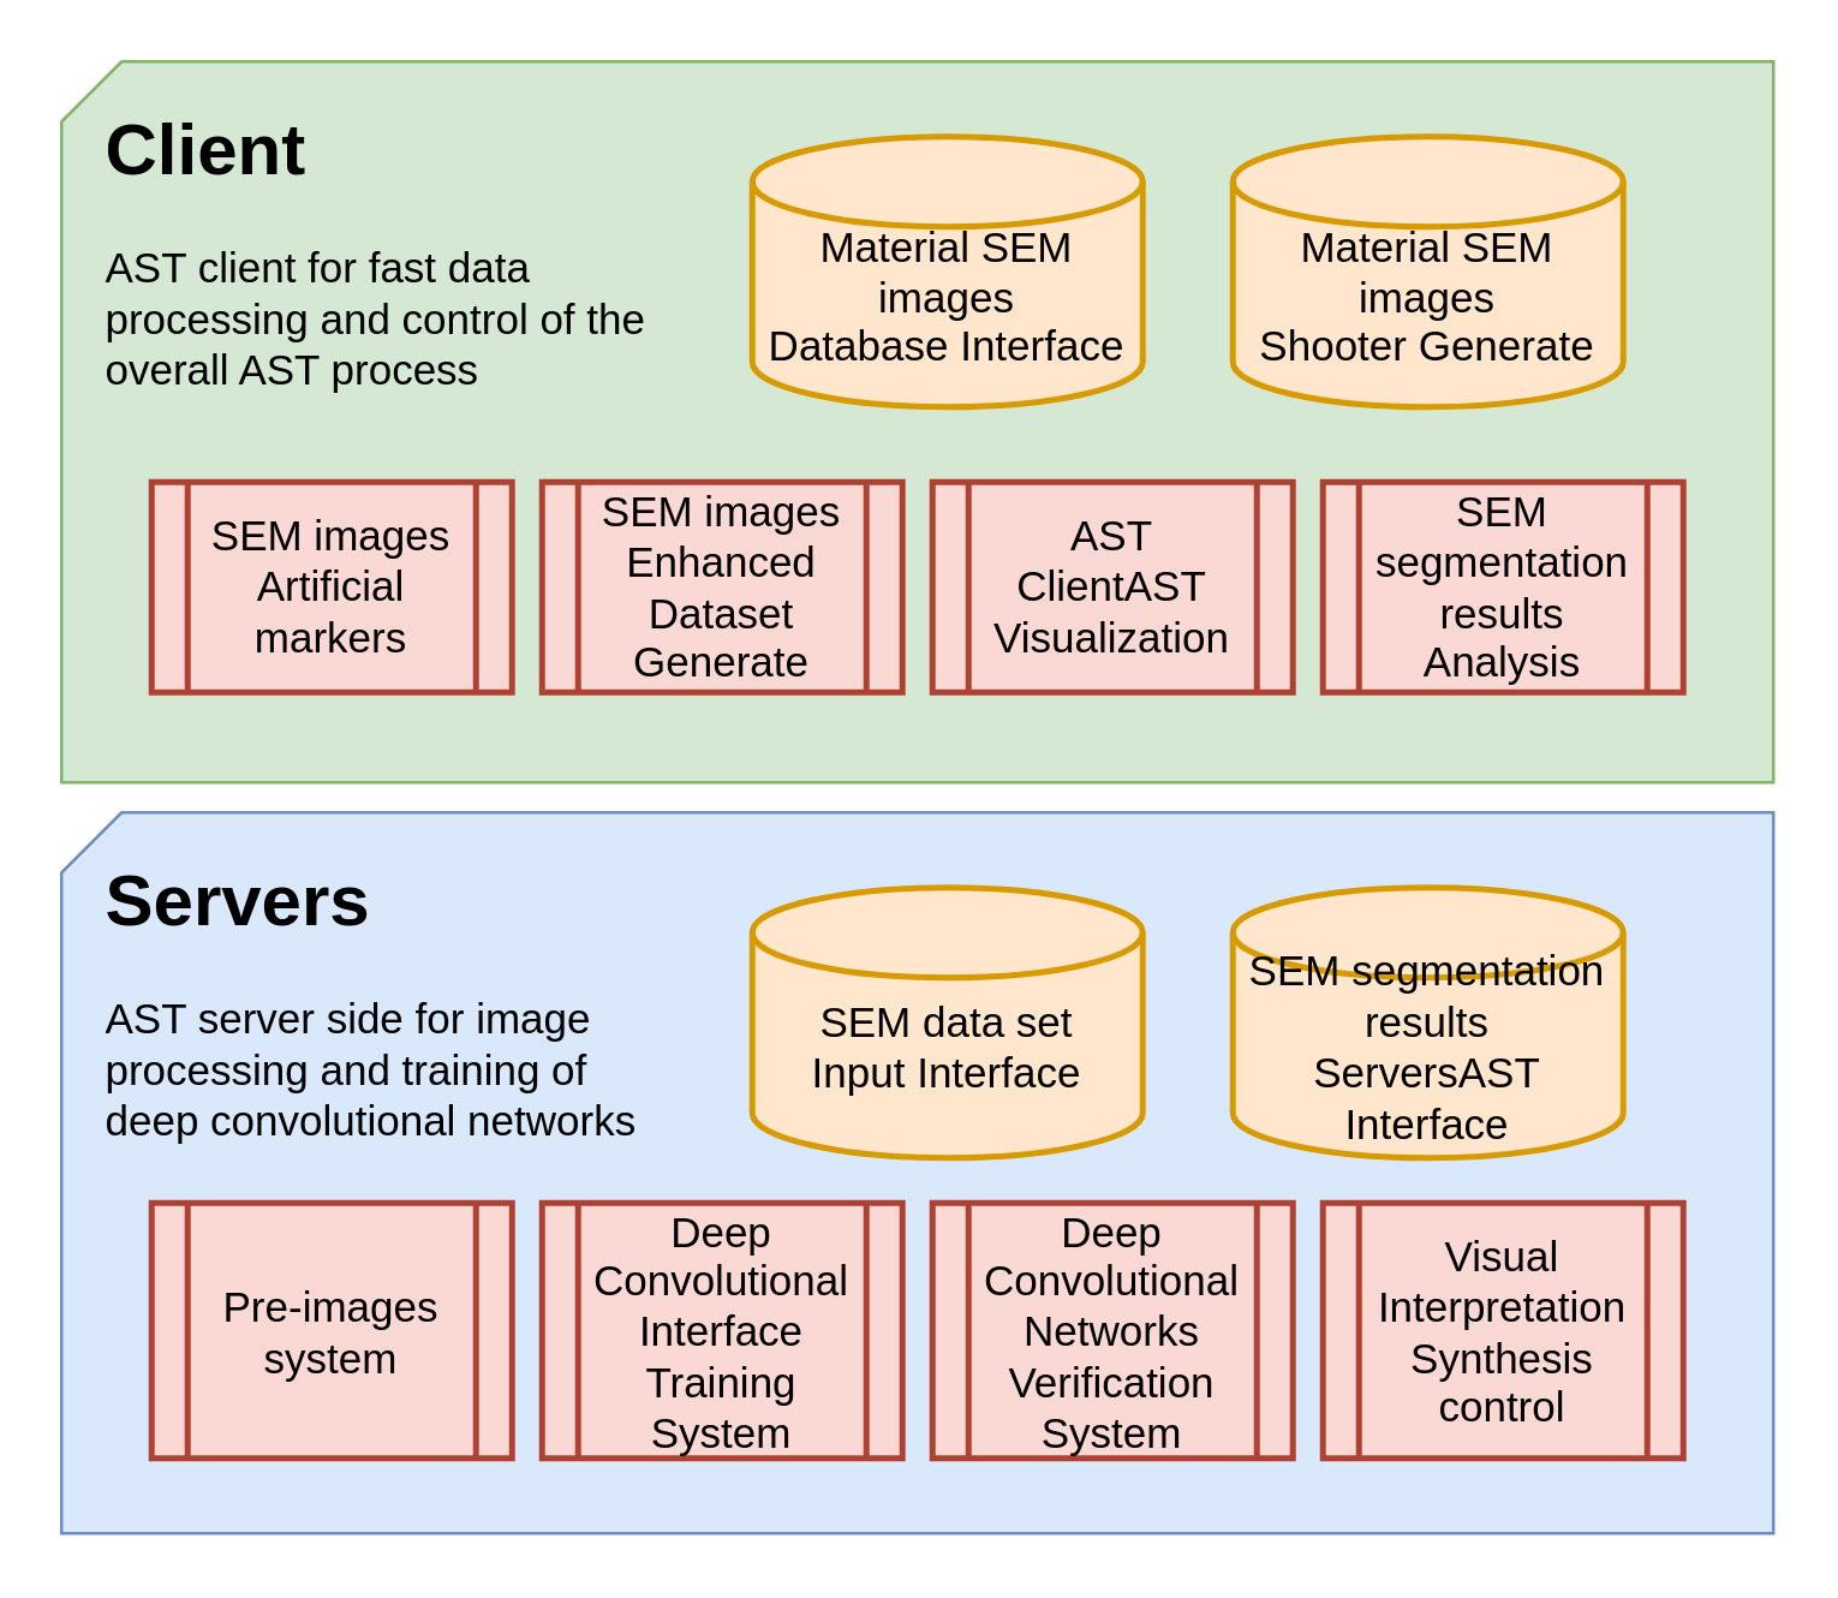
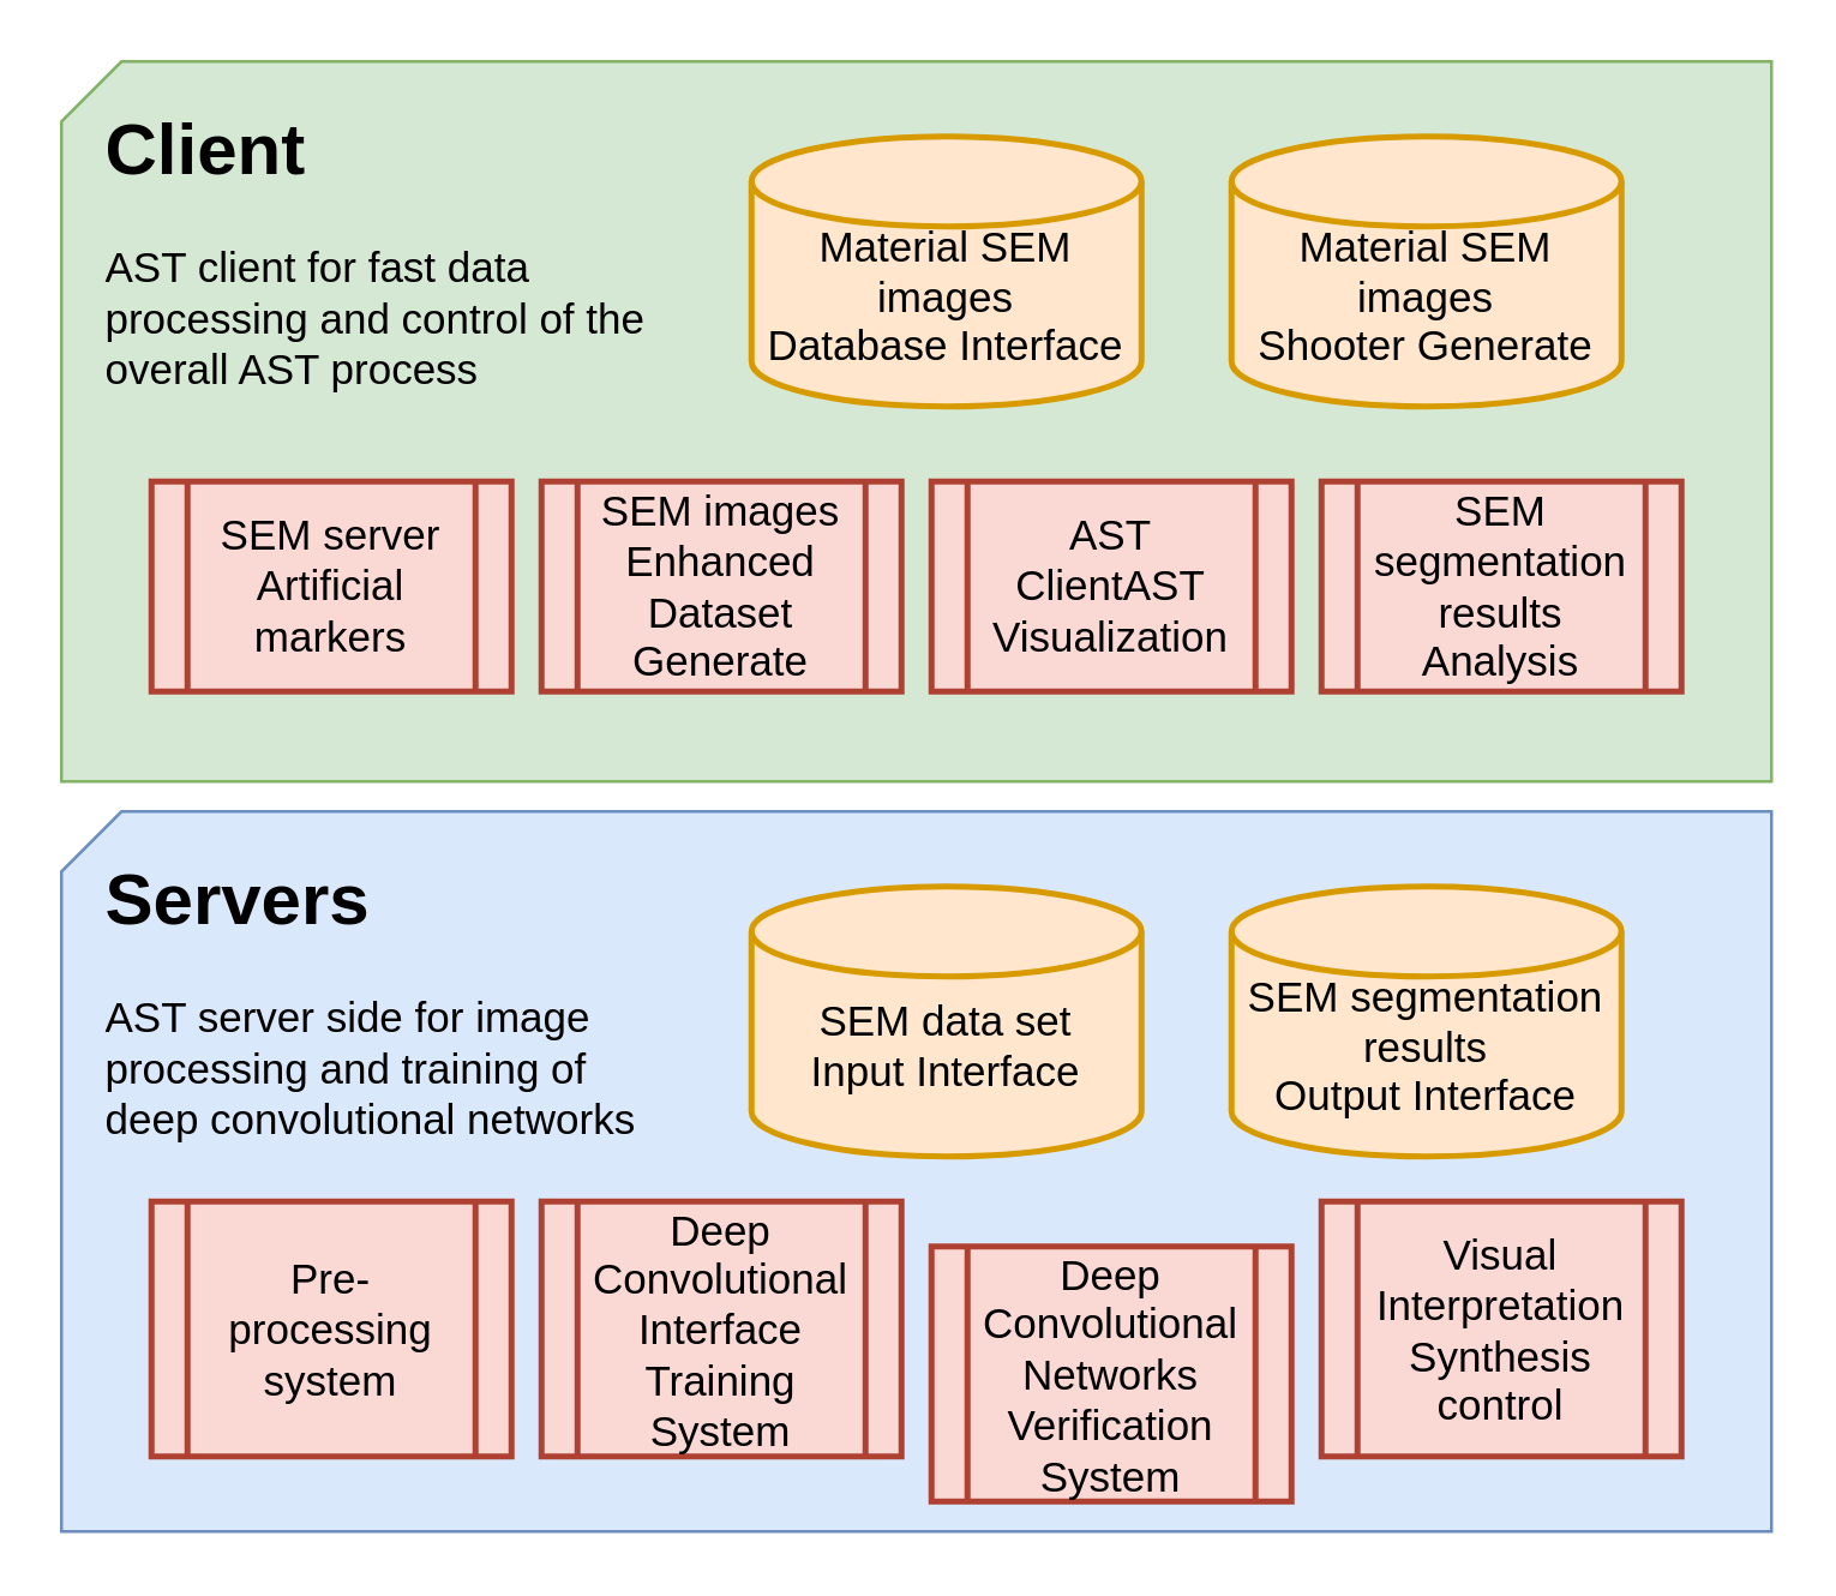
- <mxCell id="7" value="&lt;div&gt;&lt;span style=&quot;font-size: 14px&quot;&gt;SEM images&lt;/span&gt;&lt;/div&gt;&lt;div&gt;&lt;span style=&quot;font-size: 14px&quot;&gt;Artificial markers&lt;/span&gt;&lt;/div&gt;" style="shape=process;whiteSpace=wrap;html=1;backgroundOutline=1;strokeWidth=2;fillColor=#fad9d5;strokeColor=#ae4132;" parent="1" vertex="1"><mxGeometry x="50" y="160" width="120" height="70" as="geometry" /></mxCell>
+ <mxCell id="7" value="&lt;div&gt;&lt;span style=&quot;font-size: 14px&quot;&gt;SEM server&lt;/span&gt;&lt;/div&gt;&lt;div&gt;&lt;span style=&quot;font-size: 14px&quot;&gt;Artificial markers&lt;/span&gt;&lt;/div&gt;" style="shape=process;whiteSpace=wrap;html=1;backgroundOutline=1;strokeWidth=2;fillColor=#fad9d5;strokeColor=#ae4132;" parent="1" vertex="1"><mxGeometry x="50" y="160" width="120" height="70" as="geometry" /></mxCell>
- <mxCell id="17" value="&lt;div&gt;&lt;span style=&quot;font-size: 14px&quot;&gt;&lt;br&gt;&lt;/span&gt;&lt;/div&gt;&lt;div&gt;&lt;span style=&quot;font-size: 14px&quot;&gt;SEM segmentation results&lt;/span&gt;&lt;/div&gt;&lt;div&gt;&lt;span style=&quot;font-size: 14px&quot;&gt;ServersAST Interface&lt;/span&gt;&lt;/div&gt;" style="strokeWidth=2;html=1;shape=mxgraph.flowchart.database;whiteSpace=wrap;fillColor=#ffe6cc;strokeColor=#d79b00;" parent="1" vertex="1"><mxGeometry x="410" y="295" width="130" height="90" as="geometry" /></mxCell>
+ <mxCell id="17" value="&lt;div&gt;&lt;span style=&quot;font-size: 14px&quot;&gt;&lt;br&gt;&lt;/span&gt;&lt;/div&gt;&lt;div&gt;&lt;span style=&quot;font-size: 14px&quot;&gt;SEM segmentation results&lt;/span&gt;&lt;/div&gt;&lt;div&gt;&lt;span style=&quot;font-size: 14px&quot;&gt;Output Interface&lt;/span&gt;&lt;/div&gt;" style="strokeWidth=2;html=1;shape=mxgraph.flowchart.database;whiteSpace=wrap;fillColor=#ffe6cc;strokeColor=#d79b00;" parent="1" vertex="1"><mxGeometry x="410" y="295" width="130" height="90" as="geometry" /></mxCell>
- <mxCell id="13" value="&lt;div&gt;&lt;span style=&quot;font-size: 14px&quot;&gt;Deep Convolutional Networks&lt;/span&gt;&lt;/div&gt;&lt;div&gt;&lt;span style=&quot;font-size: 14px&quot;&gt;Verification System&lt;/span&gt;&lt;/div&gt;" style="shape=process;whiteSpace=wrap;html=1;backgroundOutline=1;strokeWidth=2;fillColor=#fad9d5;strokeColor=#ae4132;" parent="1" vertex="1"><mxGeometry x="310" y="400" width="120" height="85" as="geometry" /></mxCell>
+ <mxCell id="13" value="&lt;div&gt;&lt;span style=&quot;font-size: 14px&quot;&gt;Deep Convolutional Networks&lt;/span&gt;&lt;/div&gt;&lt;div&gt;&lt;span style=&quot;font-size: 14px&quot;&gt;Verification System&lt;/span&gt;&lt;/div&gt;" style="shape=process;whiteSpace=wrap;html=1;backgroundOutline=1;strokeWidth=2;fillColor=#fad9d5;strokeColor=#ae4132;" parent="1" vertex="1"><mxGeometry x="310" y="415" width="120" height="85" as="geometry" /></mxCell>
- <mxCell id="14" value="&lt;div&gt;&lt;span style=&quot;font-size: 14px&quot;&gt;Pre-images system&lt;/span&gt;&lt;/div&gt;" style="shape=process;whiteSpace=wrap;html=1;backgroundOutline=1;strokeWidth=2;fillColor=#fad9d5;strokeColor=#ae4132;" parent="1" vertex="1"><mxGeometry x="50" y="400" width="120" height="85" as="geometry" /></mxCell>
+ <mxCell id="14" value="&lt;div&gt;&lt;span style=&quot;font-size: 14px&quot;&gt;Pre-processing system&lt;/span&gt;&lt;/div&gt;" style="shape=process;whiteSpace=wrap;html=1;backgroundOutline=1;strokeWidth=2;fillColor=#fad9d5;strokeColor=#ae4132;" parent="1" vertex="1"><mxGeometry x="50" y="400" width="120" height="85" as="geometry" /></mxCell>
